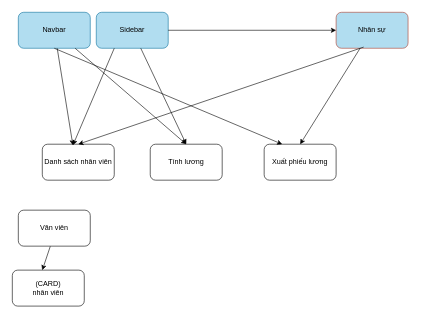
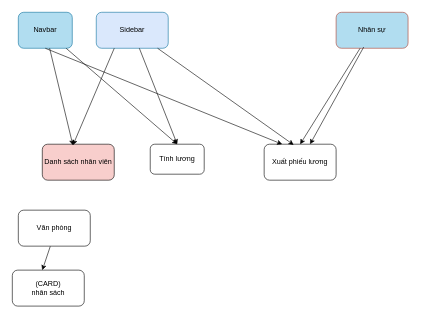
- <mxCell id="7" value="Navbar" style="rounded=1;whiteSpace=wrap;html=1;fillColor=#b1ddf0;strokeColor=#10739e;" vertex="1" parent="1"><mxGeometry x="30" y="20" width="120" height="60" as="geometry" /></mxCell>
+ <mxCell id="7" value="Navbar" style="rounded=1;whiteSpace=wrap;html=1;fillColor=#b1ddf0;strokeColor=#10739e;" vertex="1" parent="1"><mxGeometry x="30" y="20" width="90" height="60" as="geometry" /></mxCell>
- <mxCell id="6" value="Sidebar" style="rounded=1;whiteSpace=wrap;html=1;fillColor=#b1ddf0;strokeColor=#10739e;" vertex="1" parent="1"><mxGeometry x="160" y="20" width="120" height="60" as="geometry" /></mxCell>
+ <mxCell id="6" value="Sidebar" style="rounded=1;whiteSpace=wrap;html=1;fillColor=#dae8fc;strokeColor=#10739e;" vertex="1" parent="1"><mxGeometry x="160" y="20" width="120" height="60" as="geometry" /></mxCell>
- <mxCell id="15" value="" style="endArrow=classic;html=1;" edge="1" parent="1" source="6" target="2"><mxGeometry width="50" height="50" relative="1" as="geometry"><mxPoint x="210" y="100" as="sourcePoint" /><mxPoint x="302.12" y="255.82" as="targetPoint" /></mxGeometry></mxCell>
+ <mxCell id="15" value="" style="endArrow=classic;html=1;entryX=0.41;entryY=0.019;entryDx=0;entryDy=0;entryPerimeter=0;" edge="1" parent="1" source="6" target="5"><mxGeometry width="50" height="50" relative="1" as="geometry"><mxPoint x="210" y="100" as="sourcePoint" /><mxPoint x="302.12" y="255.82" as="targetPoint" /></mxGeometry></mxCell>
- <mxCell id="16" value="" style="endArrow=classic;html=1;exitX=0.383;exitY=0.967;exitDx=0;exitDy=0;exitPerimeter=0;entryX=0.5;entryY=0;entryDx=0;entryDy=0;" edge="1" parent="1" source="2" target="3"><mxGeometry width="50" height="50" relative="1" as="geometry"><mxPoint x="240" y="290" as="sourcePoint" /><mxPoint x="290" y="240" as="targetPoint" /></mxGeometry></mxCell>
+ <mxCell id="16" value="" style="endArrow=classic;html=1;exitX=0.383;exitY=0.967;exitDx=0;exitDy=0;exitPerimeter=0;" edge="1" parent="1" source="2" target="5"><mxGeometry width="50" height="50" relative="1" as="geometry"><mxPoint x="240" y="290" as="sourcePoint" /><mxPoint x="290" y="240" as="targetPoint" /></mxGeometry></mxCell>
- <mxCell id="3" value="Danh sách nhân viên" style="rounded=1;whiteSpace=wrap;html=1;" vertex="1" parent="1"><mxGeometry x="70" y="240" width="120" height="60" as="geometry" /></mxCell>
+ <mxCell id="3" value="Danh sách nhân viên" style="rounded=1;whiteSpace=wrap;html=1;fillColor=#f8cecc;" vertex="1" parent="1"><mxGeometry x="70" y="240" width="120" height="60" as="geometry" /></mxCell>
- <mxCell id="4" value="Tính lương" style="rounded=1;whiteSpace=wrap;html=1;" vertex="1" parent="1"><mxGeometry x="250" y="240" width="120" height="60" as="geometry" /></mxCell>
+ <mxCell id="4" value="Tính lương" style="rounded=1;whiteSpace=wrap;html=1;" vertex="1" parent="1"><mxGeometry x="250" y="240" width="90" height="50" as="geometry" /></mxCell>
- <mxCell id="9" value="Văn viên" style="rounded=1;whiteSpace=wrap;html=1;" vertex="1" parent="1"><mxGeometry x="30" y="350" width="120" height="60" as="geometry" /></mxCell>
+ <mxCell id="9" value="Văn phòng" style="rounded=1;whiteSpace=wrap;html=1;" vertex="1" parent="1"><mxGeometry x="30" y="350" width="120" height="60" as="geometry" /></mxCell>
- <mxCell id="8" value="(CARD)&lt;br&gt;nhân viên" style="rounded=1;whiteSpace=wrap;html=1;" vertex="1" parent="1"><mxGeometry x="20" y="450" width="120" height="60" as="geometry" /></mxCell>
+ <mxCell id="8" value="(CARD)&lt;br&gt;nhân sách" style="rounded=1;whiteSpace=wrap;html=1;" vertex="1" parent="1"><mxGeometry x="20" y="450" width="120" height="60" as="geometry" /></mxCell>
